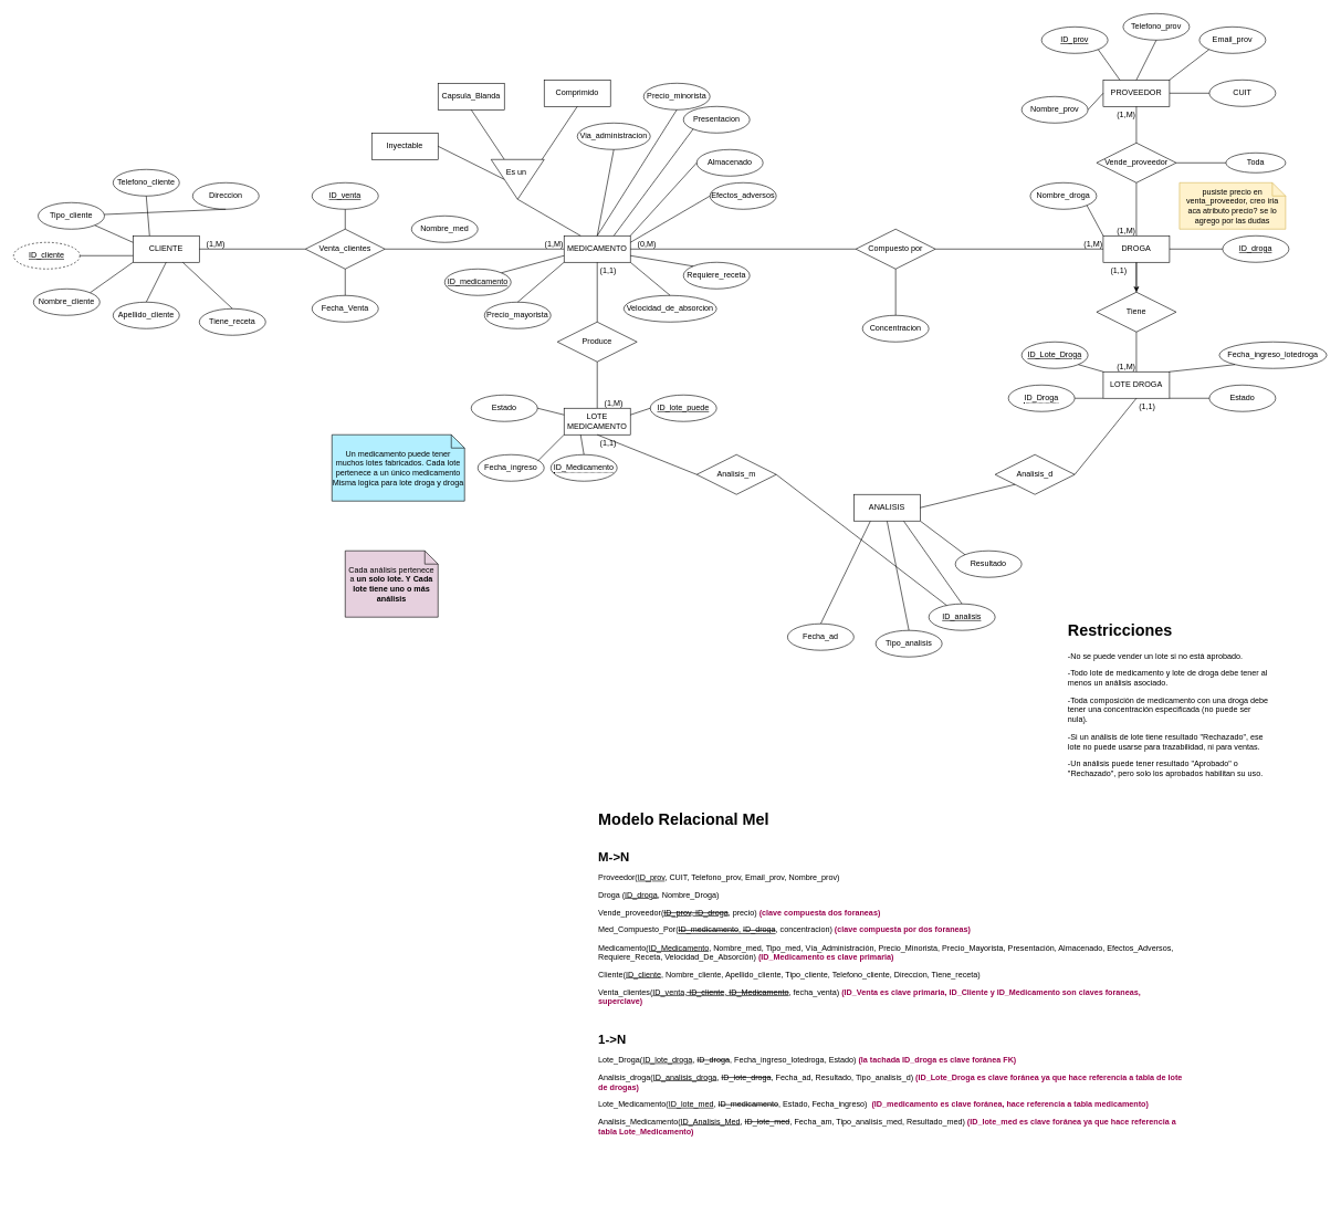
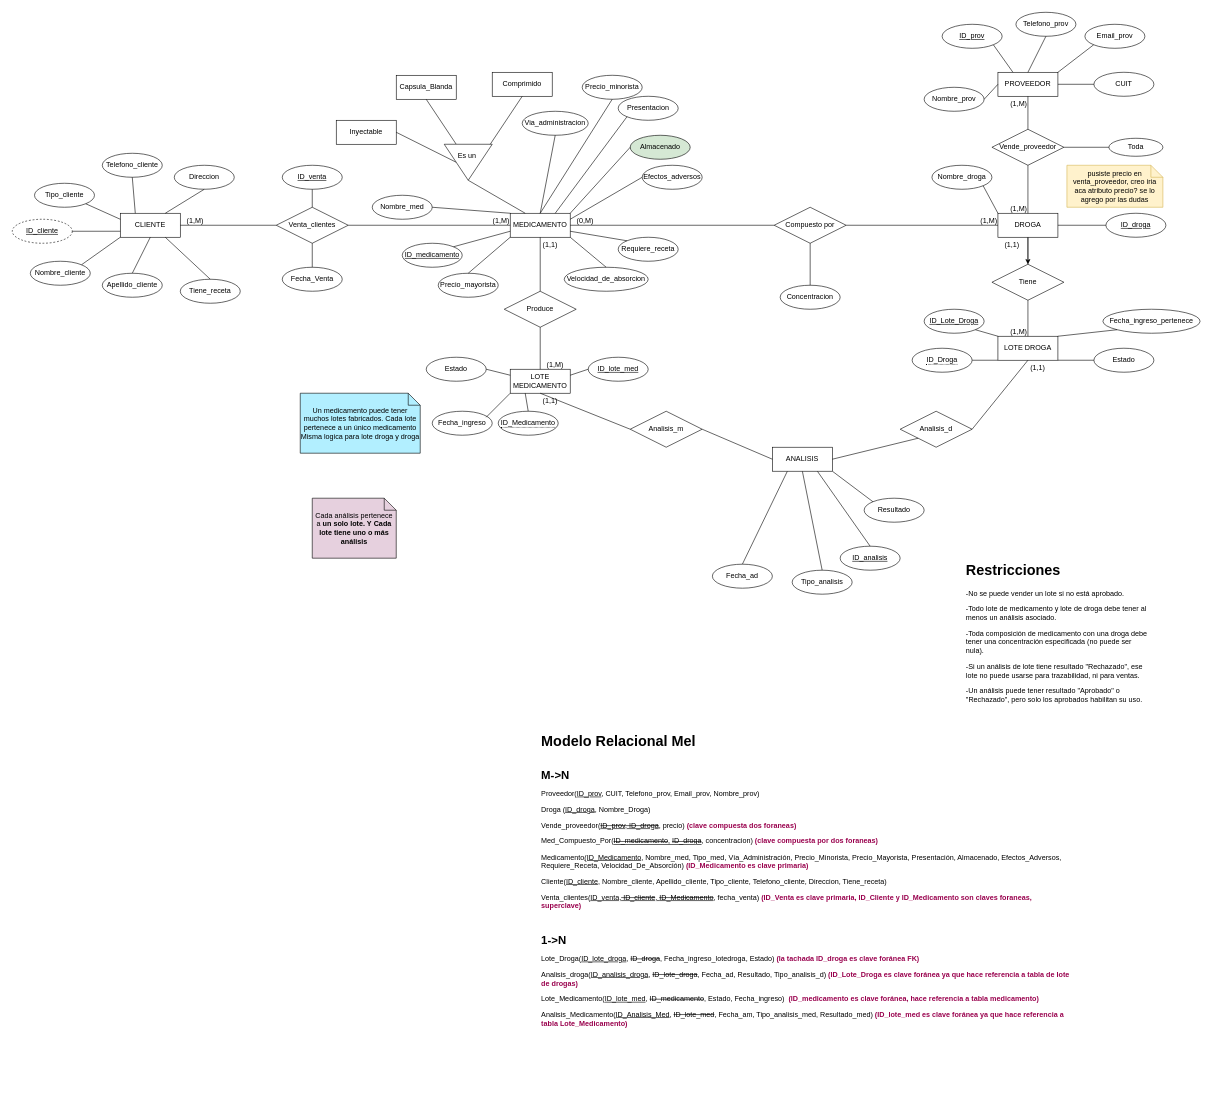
- <mxCell id="18" value="Almacenado" style="ellipse;whiteSpace=wrap;html=1;align=center;" parent="1" vertex="1"><mxGeometry x="1050" y="225" width="100" height="40" as="geometry" /></mxCell>
+ <mxCell id="18" value="Almacenado" style="ellipse;whiteSpace=wrap;html=1;align=center;fillColor=#d5e8d4;" parent="1" vertex="1"><mxGeometry x="1050" y="225" width="100" height="40" as="geometry" /></mxCell>
- <mxCell id="96" value="" style="endArrow=none;html=1;rounded=0;exitX=0.5;exitY=1;exitDx=0;exitDy=0;" parent="1" source="88" target="86" edge="1"><mxGeometry relative="1" as="geometry"><mxPoint x="440" y="455" as="sourcePoint" /><mxPoint x="600" y="455" as="targetPoint" /></mxGeometry></mxCell>
+ <mxCell id="96" value="" style="endArrow=none;html=1;rounded=0;exitX=0.5;exitY=1;exitDx=0;exitDy=0;entryX=0.75;entryY=0;entryDx=0;entryDy=0;" parent="1" source="88" target="82" edge="1"><mxGeometry relative="1" as="geometry"><mxPoint x="440" y="455" as="sourcePoint" /><mxPoint x="600" y="455" as="targetPoint" /></mxGeometry></mxCell>
+ <mxCell id="5" value="" style="endArrow=none;html=1;rounded=0;exitX=1;exitY=0.5;exitDx=0;exitDy=0;entryX=0;entryY=0;entryDx=0;entryDy=0;" parent="1" source="3" target="2" edge="1"><mxGeometry relative="1" as="geometry"><mxPoint x="890" y="435" as="sourcePoint" /><mxPoint x="1050" y="435" as="targetPoint" /></mxGeometry></mxCell>
- <mxCell id="32" value="Fecha_ingreso_lotedroga" style="ellipse;whiteSpace=wrap;html=1;align=center;" parent="1" vertex="1"><mxGeometry x="1838" y="515" width="162" height="40" as="geometry" /></mxCell>
+ <mxCell id="32" value="Fecha_ingreso_pertenece" style="ellipse;whiteSpace=wrap;html=1;align=center;" parent="1" vertex="1"><mxGeometry x="1838" y="515" width="162" height="40" as="geometry" /></mxCell>
- <mxCell id="103" value="ID_lote_puede" style="ellipse;whiteSpace=wrap;html=1;align=center;fontStyle=4;" parent="1" vertex="1"><mxGeometry x="980" y="595" width="100" height="40" as="geometry" /></mxCell>
+ <mxCell id="103" value="ID_lote_med" style="ellipse;whiteSpace=wrap;html=1;align=center;fontStyle=4;" parent="1" vertex="1"><mxGeometry x="980" y="595" width="100" height="40" as="geometry" /></mxCell>
- <mxCell id="135" value="" style="endArrow=none;html=1;rounded=0;exitX=1;exitY=0.5;exitDx=0;exitDy=0;" edge="1" parent="1" source="134" target="63"><mxGeometry relative="1" as="geometry"><mxPoint x="1180" y="755" as="sourcePoint" /><mxPoint x="1340" y="755" as="targetPoint" /></mxGeometry></mxCell>
+ <mxCell id="135" value="" style="endArrow=none;html=1;rounded=0;exitX=1;exitY=0.5;exitDx=0;exitDy=0;entryX=0;entryY=0.5;entryDx=0;entryDy=0;" edge="1" parent="1" source="134" target="132"><mxGeometry relative="1" as="geometry"><mxPoint x="1180" y="755" as="sourcePoint" /><mxPoint x="1340" y="755" as="targetPoint" /></mxGeometry></mxCell>
